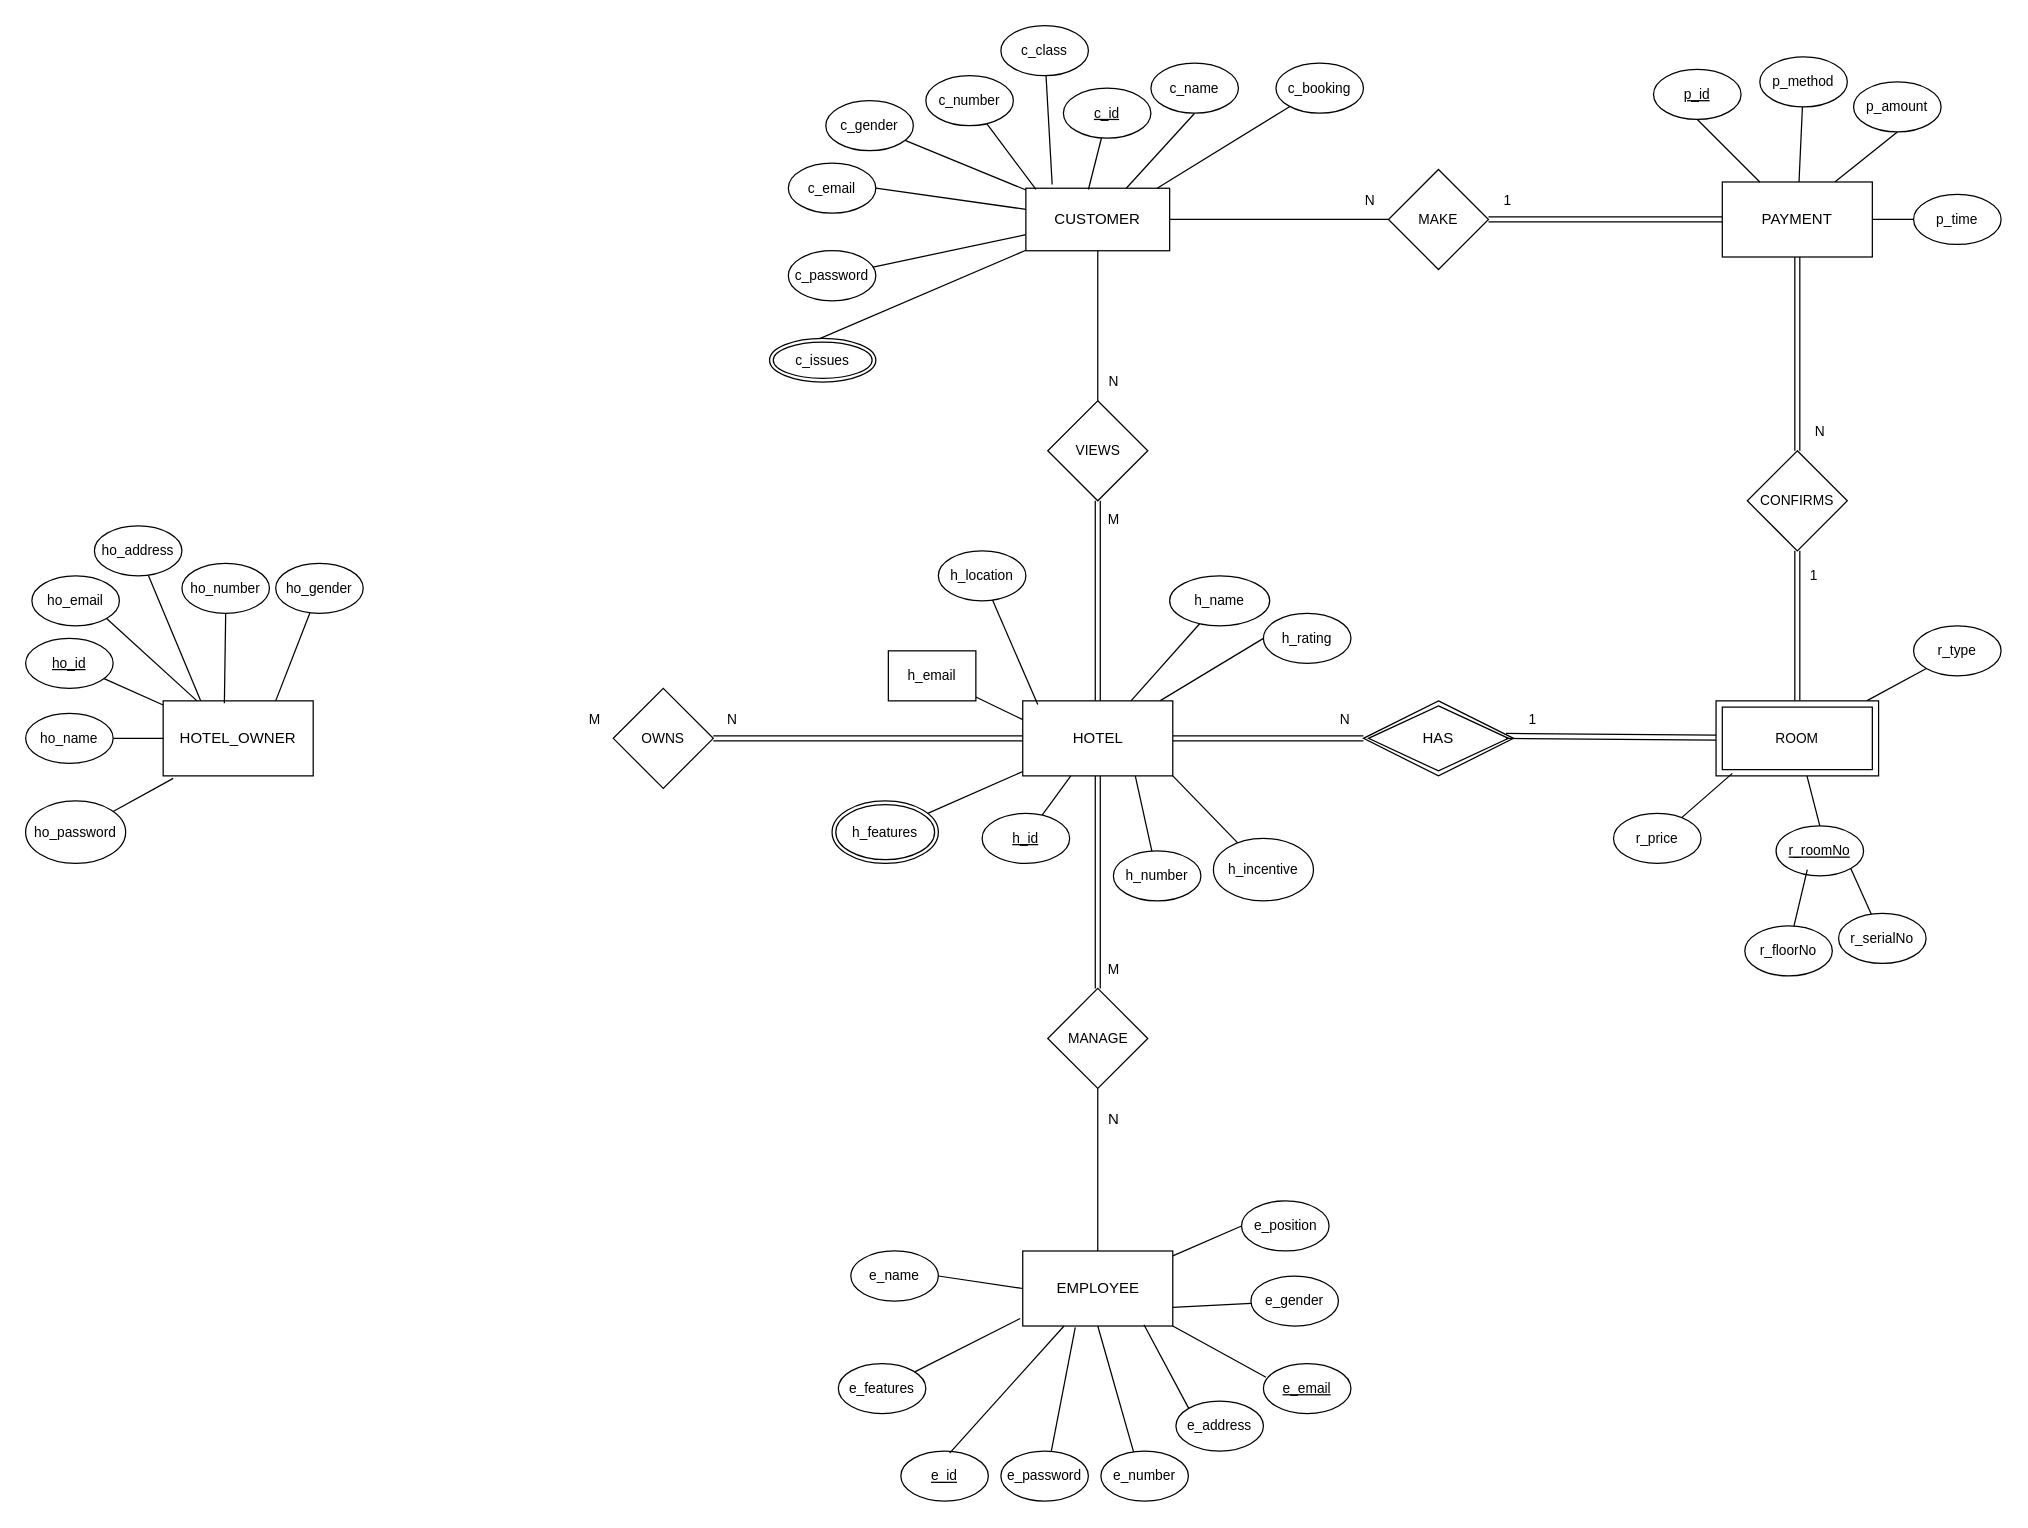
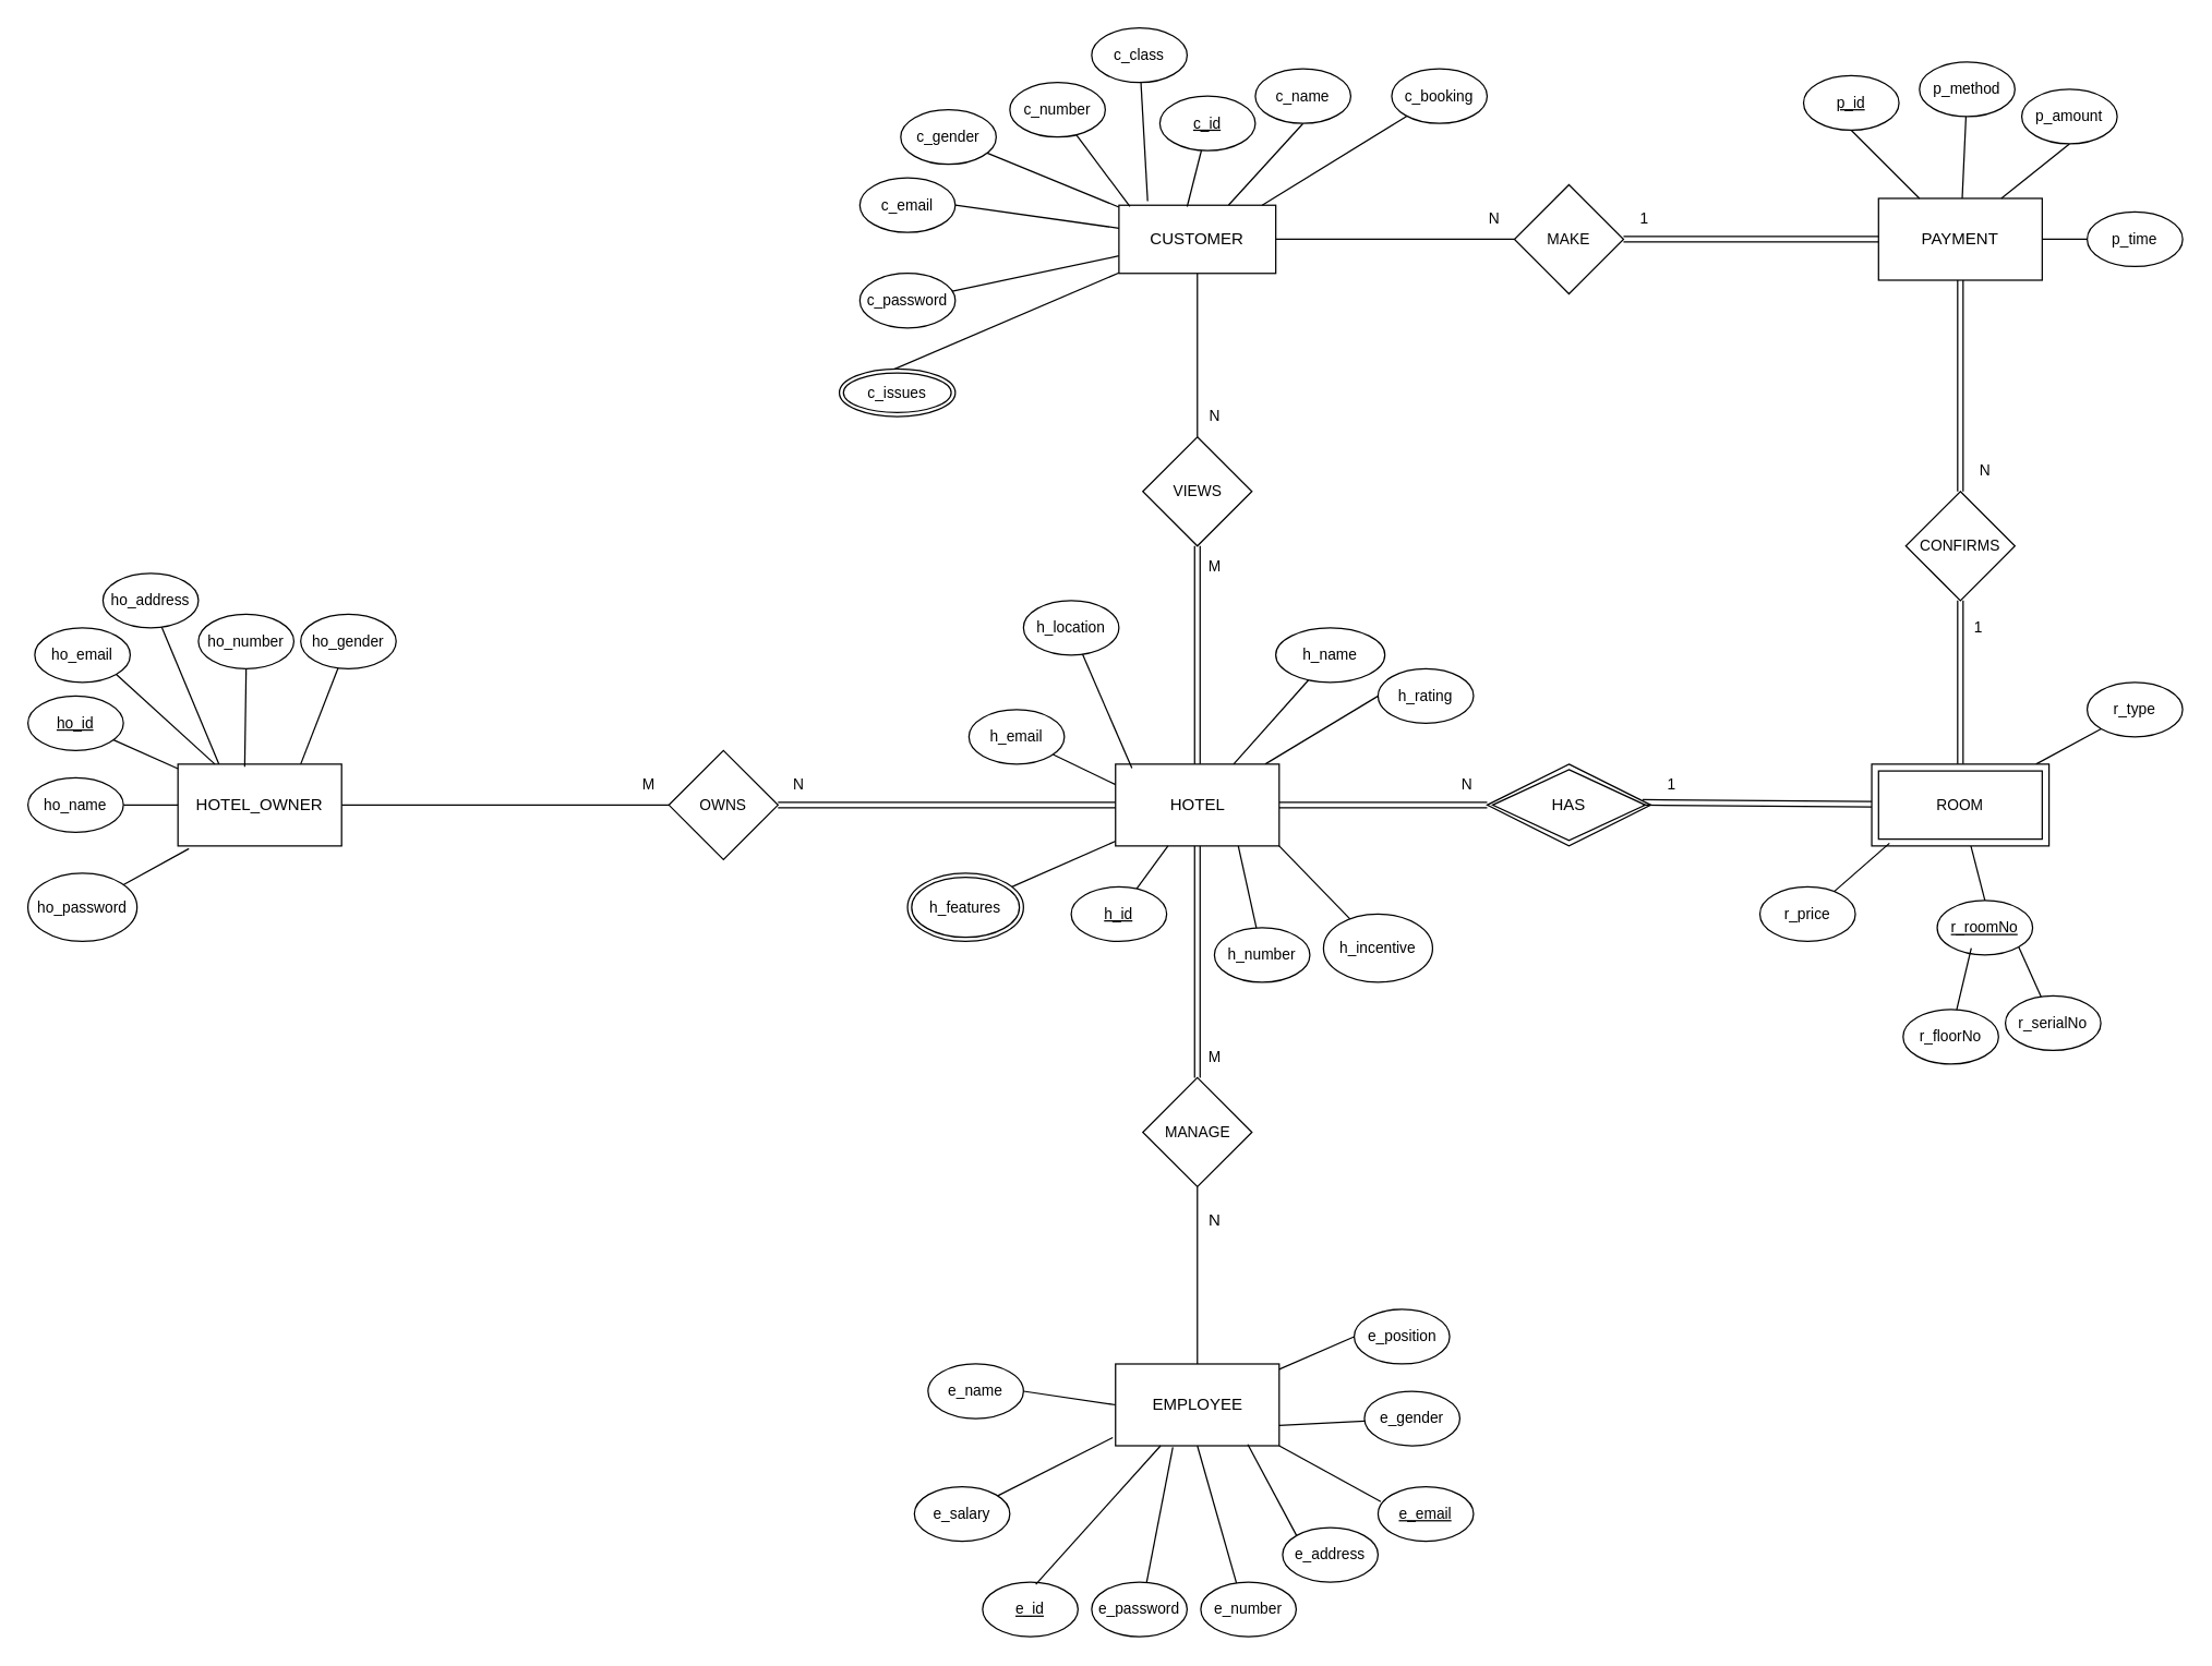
- <mxCell id="40" value="h_email" style="whiteSpace=wrap;html=1;fontFamily=Helvetica;fontSize=11;fontColor=default;rounded=0;" vertex="1" parent="1"><mxGeometry x="710" y="520" width="70" height="40" as="geometry" /></mxCell>
+ <mxCell id="40" value="h_email" style="ellipse;whiteSpace=wrap;html=1;fontFamily=Helvetica;fontSize=11;fontColor=default;" vertex="1" parent="1"><mxGeometry x="710" y="520" width="70" height="40" as="geometry" /></mxCell>
+ <mxCell id="13" style="edgeStyle=none;rounded=1;orthogonalLoop=1;jettySize=auto;html=1;exitX=1;exitY=0.5;exitDx=0;exitDy=0;labelBackgroundColor=default;strokeColor=default;strokeWidth=1;align=center;verticalAlign=middle;fontFamily=Helvetica;fontSize=11;fontColor=default;endArrow=none;endFill=0;" edge="1" parent="1" source="14" target="46"><mxGeometry relative="1" as="geometry" /></mxCell>
- <mxCell id="60" value="e_features" style="ellipse;whiteSpace=wrap;html=1;fontFamily=Helvetica;fontSize=11;fontColor=default;" vertex="1" parent="1"><mxGeometry x="670" y="1090" width="70" height="40" as="geometry" /></mxCell>
+ <mxCell id="60" value="e_salary" style="ellipse;whiteSpace=wrap;html=1;fontFamily=Helvetica;fontSize=11;fontColor=default;" vertex="1" parent="1"><mxGeometry x="670" y="1090" width="70" height="40" as="geometry" /></mxCell>
